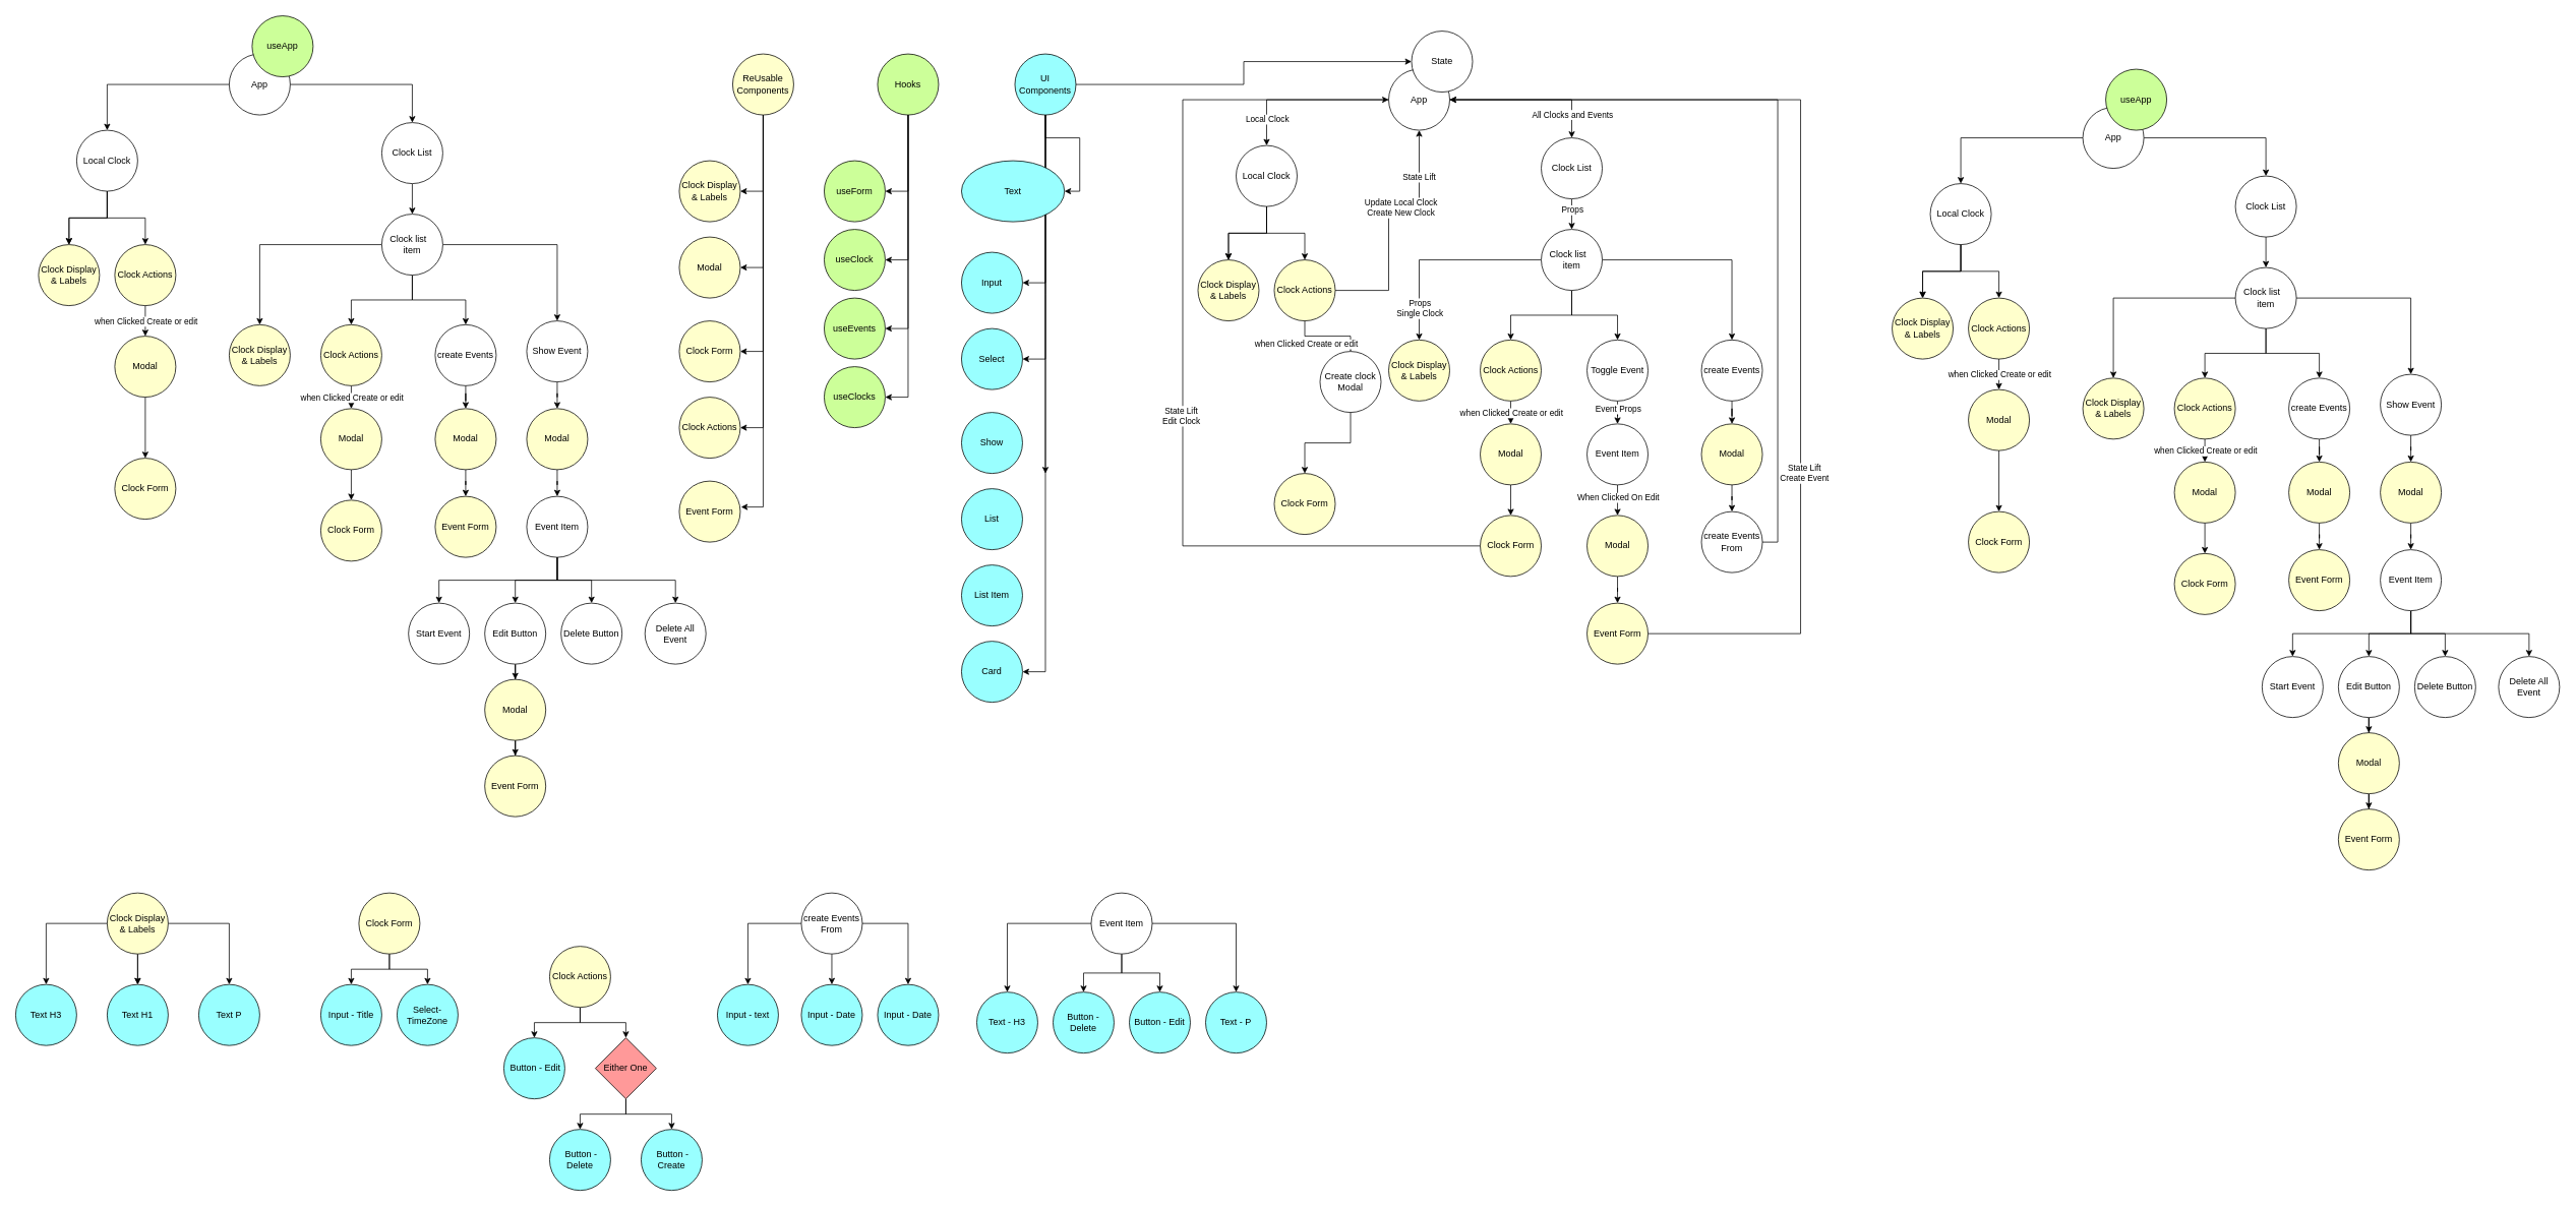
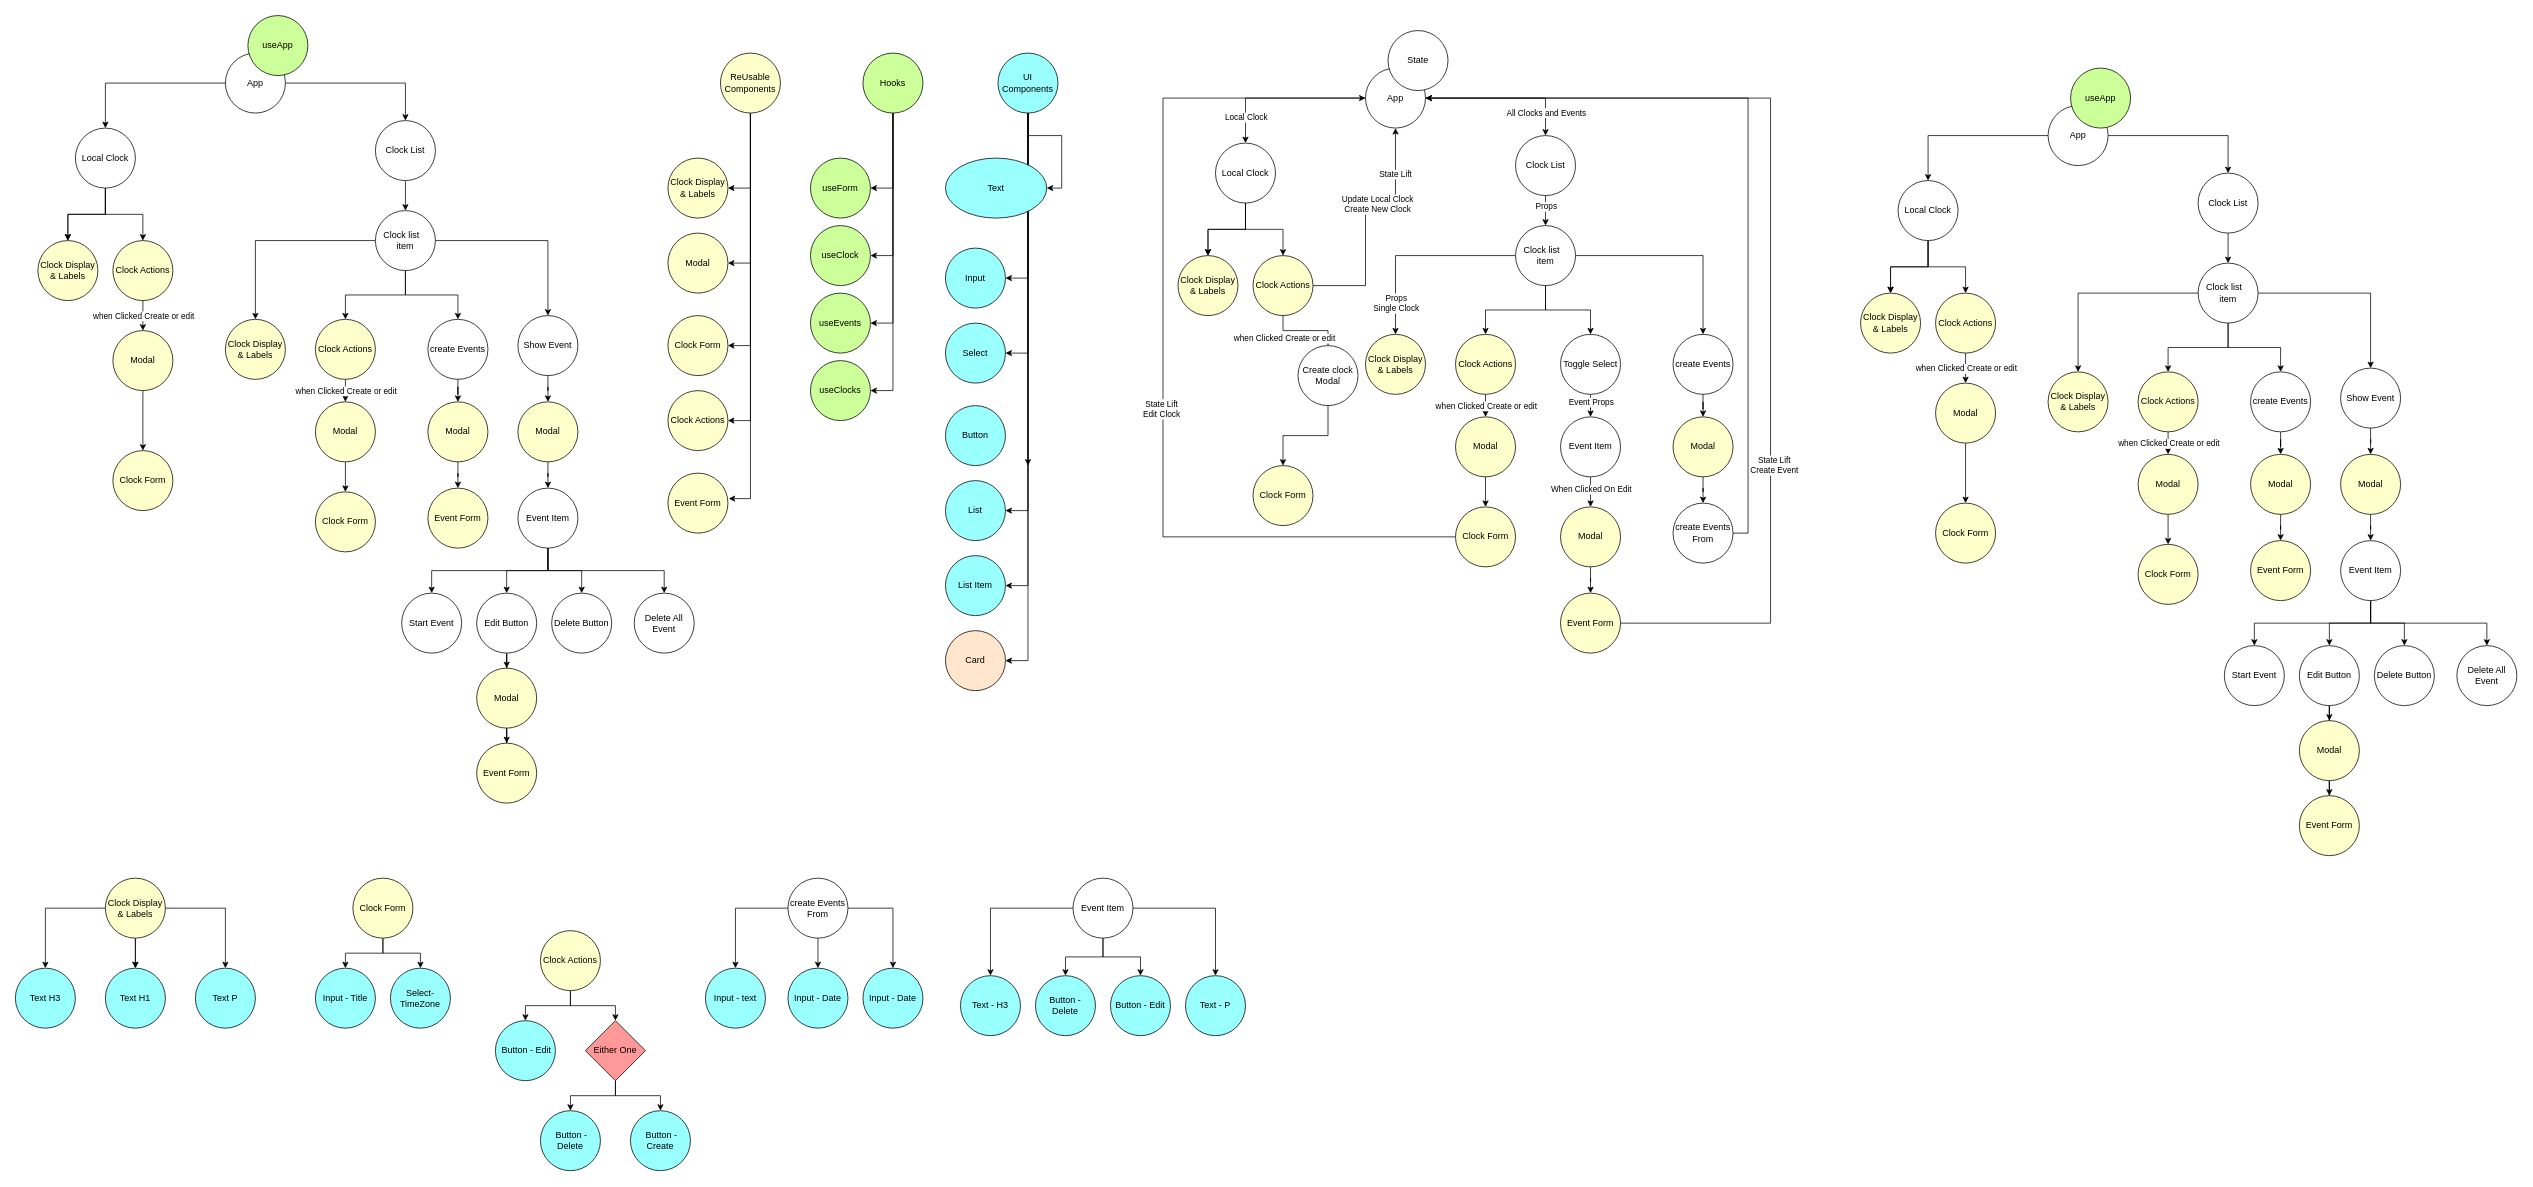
- <mxCell id="56" style="edgeStyle=orthogonalEdgeStyle;rounded=0;orthogonalLoop=1;jettySize=auto;html=1;" parent="1" source="59" target="169" edge="1"><mxGeometry relative="1" as="geometry" /></mxCell>
+ <mxCell id="56" style="edgeStyle=orthogonalEdgeStyle;rounded=0;orthogonalLoop=1;jettySize=auto;html=1;entryX=1;entryY=0.5;entryDx=0;entryDy=0;" parent="1" source="59" target="64" edge="1"><mxGeometry relative="1" as="geometry" /></mxCell>
- <mxCell id="145" value="Toggle Event" style="ellipse;whiteSpace=wrap;html=1;aspect=fixed;" parent="1" vertex="1"><mxGeometry x="2080" y="445" width="80" height="80" as="geometry" /></mxCell>
+ <mxCell id="145" value="Toggle Select" style="ellipse;whiteSpace=wrap;html=1;aspect=fixed;" parent="1" vertex="1"><mxGeometry x="2080" y="445" width="80" height="80" as="geometry" /></mxCell>
- <mxCell id="63" value="Show" style="ellipse;whiteSpace=wrap;html=1;aspect=fixed;fillColor=#99FFFF;" parent="1" vertex="1"><mxGeometry x="1260" y="540" width="80" height="80" as="geometry" /></mxCell>
+ <mxCell id="63" value="Button" style="ellipse;whiteSpace=wrap;html=1;aspect=fixed;fillColor=#99FFFF;" parent="1" vertex="1"><mxGeometry x="1260" y="540" width="80" height="80" as="geometry" /></mxCell>
+ <mxCell id="57" style="edgeStyle=orthogonalEdgeStyle;rounded=0;orthogonalLoop=1;jettySize=auto;html=1;entryX=1;entryY=0.5;entryDx=0;entryDy=0;" parent="1" source="59" target="65" edge="1"><mxGeometry relative="1" as="geometry" /></mxCell>
- <mxCell id="66" value="Card" style="ellipse;whiteSpace=wrap;html=1;aspect=fixed;fillColor=#99FFFF;" parent="1" vertex="1"><mxGeometry x="1260" y="840" width="80" height="80" as="geometry" /></mxCell>
+ <mxCell id="66" value="Card" style="ellipse;whiteSpace=wrap;html=1;aspect=fixed;fillColor=#ffe6cc;" parent="1" vertex="1"><mxGeometry x="1260" y="840" width="80" height="80" as="geometry" /></mxCell>
